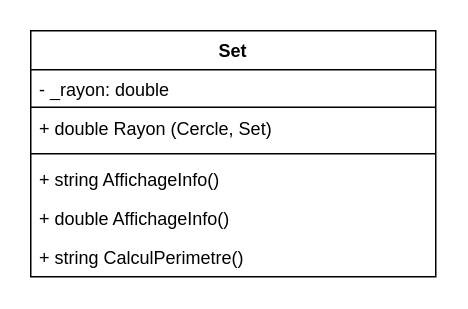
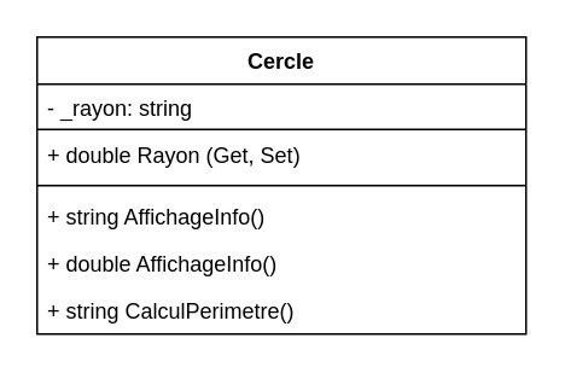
- <mxCell id="2" value="Set" style="swimlane;fontStyle=1;align=center;verticalAlign=top;childLayout=stackLayout;horizontal=1;startSize=26;horizontalStack=0;resizeParent=1;resizeParentMax=0;resizeLast=0;collapsible=1;marginBottom=0;whiteSpace=wrap;html=1;" vertex="1" parent="1"><mxGeometry x="20" y="20" width="270" height="164" as="geometry" /></mxCell>
+ <mxCell id="2" value="Cercle" style="swimlane;fontStyle=1;align=center;verticalAlign=top;childLayout=stackLayout;horizontal=1;startSize=26;horizontalStack=0;resizeParent=1;resizeParentMax=0;resizeLast=0;collapsible=1;marginBottom=0;whiteSpace=wrap;html=1;" vertex="1" parent="1"><mxGeometry x="20" y="20" width="270" height="164" as="geometry" /></mxCell>
- <mxCell id="3" value="- _rayon: double" style="text;strokeColor=none;fillColor=none;align=left;verticalAlign=top;spacingLeft=4;spacingRight=4;overflow=hidden;rotatable=0;points=[[0,0.5],[1,0.5]];portConstraint=eastwest;whiteSpace=wrap;html=1;" vertex="1" parent="2"><mxGeometry y="26" width="270" height="26" as="geometry" /></mxCell>
+ <mxCell id="3" value="- _rayon: string" style="text;strokeColor=none;fillColor=none;align=left;verticalAlign=top;spacingLeft=4;spacingRight=4;overflow=hidden;rotatable=0;points=[[0,0.5],[1,0.5]];portConstraint=eastwest;whiteSpace=wrap;html=1;" vertex="1" parent="2"><mxGeometry y="26" width="270" height="26" as="geometry" /></mxCell>
- <mxCell id="4" value="+ double Rayon (Cercle, Set)" style="text;strokeColor=none;fillColor=none;align=left;verticalAlign=top;spacingLeft=4;spacingRight=4;overflow=hidden;rotatable=0;points=[[0,0.5],[1,0.5]];portConstraint=eastwest;whiteSpace=wrap;html=1;" vertex="1" parent="2"><mxGeometry y="52" width="270" height="26" as="geometry" /></mxCell>
+ <mxCell id="4" value="+ double Rayon (Get, Set)" style="text;strokeColor=none;fillColor=none;align=left;verticalAlign=top;spacingLeft=4;spacingRight=4;overflow=hidden;rotatable=0;points=[[0,0.5],[1,0.5]];portConstraint=eastwest;whiteSpace=wrap;html=1;" vertex="1" parent="2"><mxGeometry y="52" width="270" height="26" as="geometry" /></mxCell>
